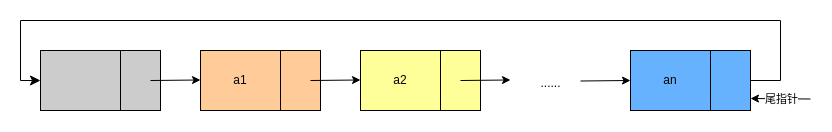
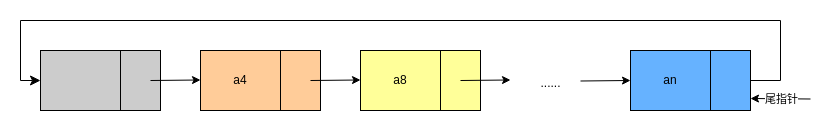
- <mxCell id="6" value="a1" style="rounded=0;whiteSpace=wrap;html=1;fillColor=#FFCC99;" vertex="1" parent="1"><mxGeometry x="200" y="50" width="80" height="60" as="geometry" /></mxCell>
+ <mxCell id="6" value="a4" style="rounded=0;whiteSpace=wrap;html=1;fillColor=#FFCC99;" vertex="1" parent="1"><mxGeometry x="200" y="50" width="80" height="60" as="geometry" /></mxCell>
- <mxCell id="8" value="a2" style="rounded=0;whiteSpace=wrap;html=1;fillColor=#FFFF99;" vertex="1" parent="1"><mxGeometry x="360" y="50" width="80" height="60" as="geometry" /></mxCell>
+ <mxCell id="8" value="a8" style="rounded=0;whiteSpace=wrap;html=1;fillColor=#FFFF99;" vertex="1" parent="1"><mxGeometry x="360" y="50" width="80" height="60" as="geometry" /></mxCell>
